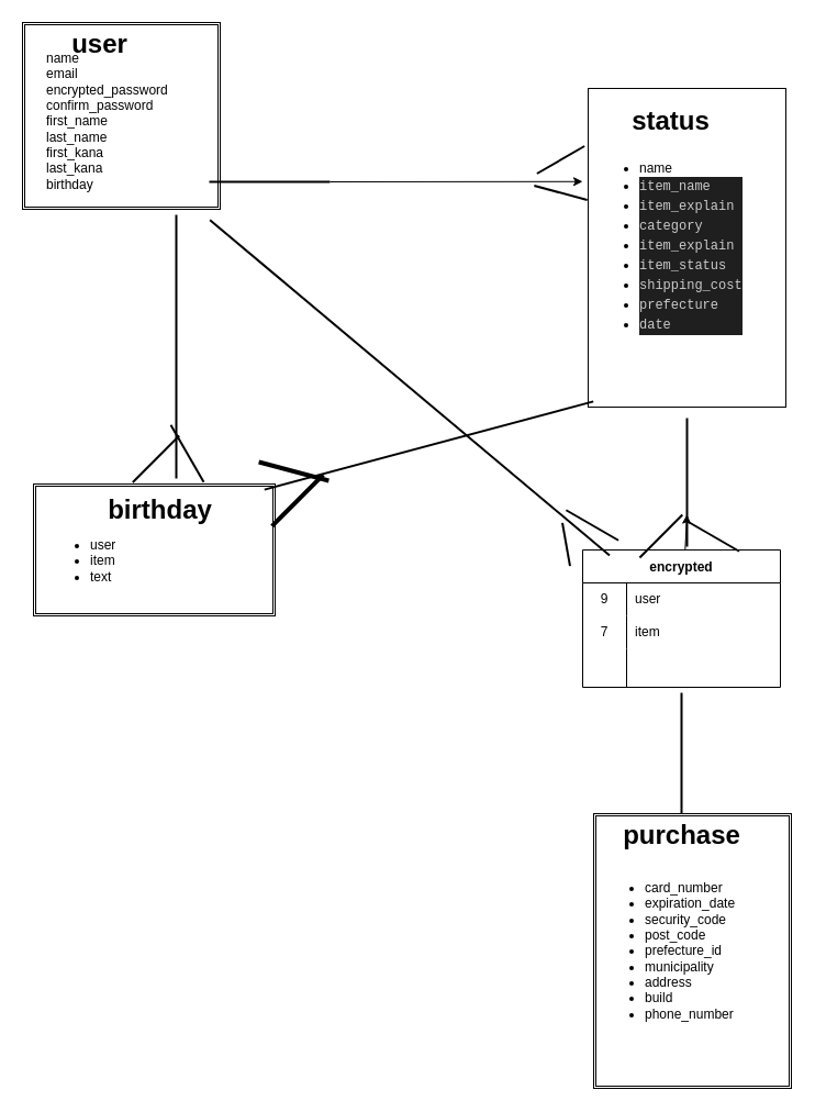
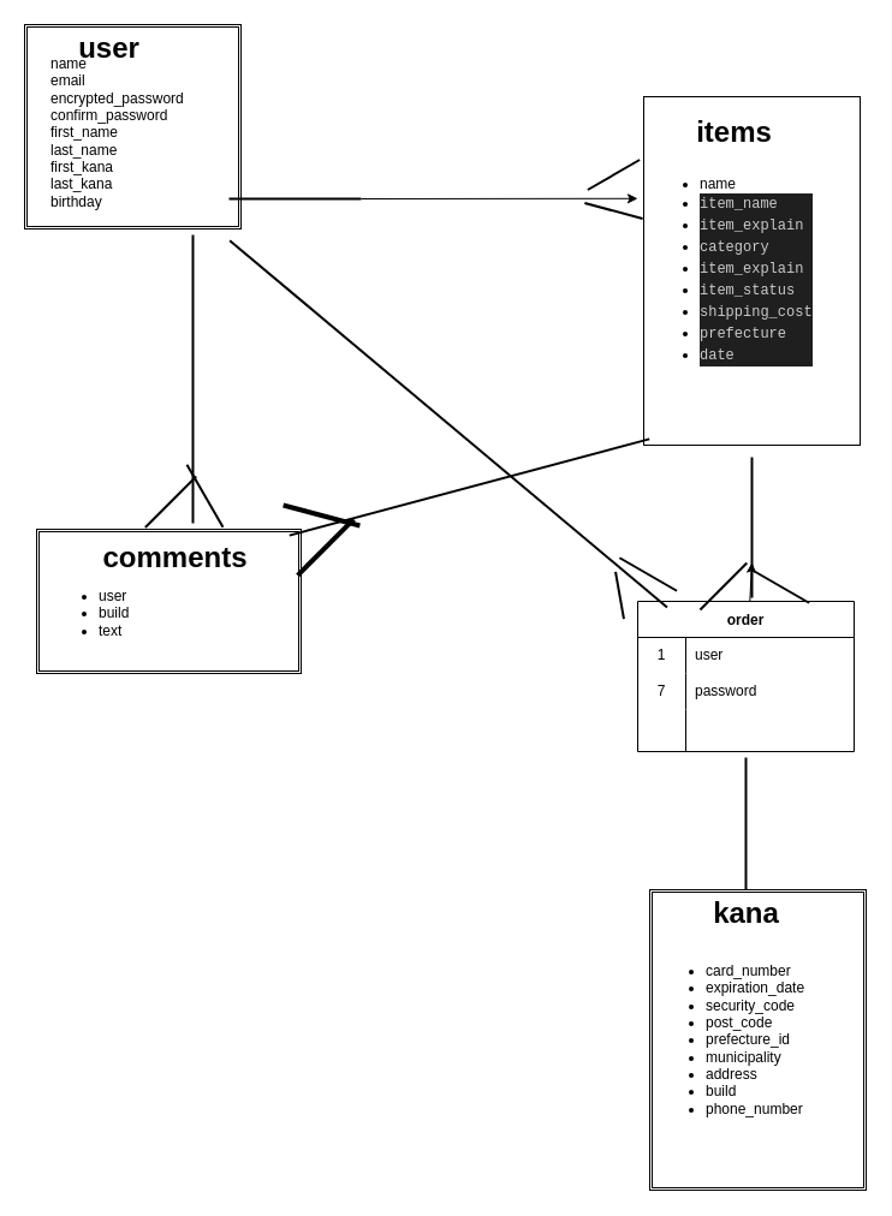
- <mxCell id="18" value="status" style="text;strokeColor=none;fillColor=none;html=1;fontSize=24;fontStyle=1;verticalAlign=middle;align=center;" vertex="1" parent="1"><mxGeometry x="560" y="90" width="100" height="40" as="geometry" /></mxCell>
+ <mxCell id="18" value="items" style="text;strokeColor=none;fillColor=none;html=1;fontSize=24;fontStyle=1;verticalAlign=middle;align=center;" vertex="1" parent="1"><mxGeometry x="560" y="90" width="100" height="40" as="geometry" /></mxCell>
- <mxCell id="37" value="birthday" style="text;strokeColor=none;fillColor=none;html=1;fontSize=24;fontStyle=1;verticalAlign=middle;align=center;" vertex="1" parent="1"><mxGeometry x="95" y="443.5" width="100" height="40" as="geometry" /></mxCell>
+ <mxCell id="37" value="comments" style="text;strokeColor=none;fillColor=none;html=1;fontSize=24;fontStyle=1;verticalAlign=middle;align=center;" vertex="1" parent="1"><mxGeometry x="95" y="443.5" width="100" height="40" as="geometry" /></mxCell>
- <mxCell id="36" value="&lt;ul&gt;&lt;li&gt;user&lt;/li&gt;&lt;li&gt;item&lt;/li&gt;&lt;li&gt;text&lt;/li&gt;&lt;/ul&gt;" style="text;strokeColor=none;fillColor=none;html=1;whiteSpace=wrap;verticalAlign=middle;overflow=hidden;" vertex="1" parent="1"><mxGeometry x="40" y="470" width="197.44" height="80" as="geometry" /></mxCell>
+ <mxCell id="36" value="&lt;ul&gt;&lt;li&gt;user&lt;/li&gt;&lt;li&gt;build&lt;/li&gt;&lt;li&gt;text&lt;/li&gt;&lt;/ul&gt;" style="text;strokeColor=none;fillColor=none;html=1;whiteSpace=wrap;verticalAlign=middle;overflow=hidden;" vertex="1" parent="1"><mxGeometry x="40" y="470" width="197.44" height="80" as="geometry" /></mxCell>
- <mxCell id="7" value="encrypted" style="shape=table;startSize=30;container=1;collapsible=0;childLayout=tableLayout;fixedRows=1;rowLines=0;fontStyle=1;" vertex="1" parent="1"><mxGeometry x="530" y="500" width="180" height="125" as="geometry" /></mxCell>
+ <mxCell id="7" value="order" style="shape=table;startSize=30;container=1;collapsible=0;childLayout=tableLayout;fixedRows=1;rowLines=0;fontStyle=1;" vertex="1" parent="1"><mxGeometry x="530" y="500" width="180" height="125" as="geometry" /></mxCell>
- <mxCell id="9" value="9" style="shape=partialRectangle;html=1;whiteSpace=wrap;connectable=0;fillColor=none;top=0;left=0;bottom=0;right=0;overflow=hidden;pointerEvents=1;" vertex="1" parent="8"><mxGeometry width="40" height="30" as="geometry"><mxRectangle width="40" height="30" as="alternateBounds" /></mxGeometry></mxCell>
+ <mxCell id="9" value="1" style="shape=partialRectangle;html=1;whiteSpace=wrap;connectable=0;fillColor=none;top=0;left=0;bottom=0;right=0;overflow=hidden;pointerEvents=1;" vertex="1" parent="8"><mxGeometry width="40" height="30" as="geometry"><mxRectangle width="40" height="30" as="alternateBounds" /></mxGeometry></mxCell>
- <mxCell id="13" value="item" style="shape=partialRectangle;html=1;whiteSpace=wrap;connectable=0;fillColor=none;top=0;left=0;bottom=0;right=0;align=left;spacingLeft=6;overflow=hidden;" vertex="1" parent="11"><mxGeometry x="40" width="140" height="30" as="geometry"><mxRectangle width="140" height="30" as="alternateBounds" /></mxGeometry></mxCell>
+ <mxCell id="13" value="password" style="shape=partialRectangle;html=1;whiteSpace=wrap;connectable=0;fillColor=none;top=0;left=0;bottom=0;right=0;align=left;spacingLeft=6;overflow=hidden;" vertex="1" parent="11"><mxGeometry x="40" width="140" height="30" as="geometry"><mxRectangle width="140" height="30" as="alternateBounds" /></mxGeometry></mxCell>
- <mxCell id="29" value="purchase" style="text;strokeColor=none;fillColor=none;html=1;fontSize=24;fontStyle=1;verticalAlign=middle;align=center;" vertex="1" parent="1"><mxGeometry x="570" y="740" width="100" height="40" as="geometry" /></mxCell>
+ <mxCell id="29" value="kana" style="text;strokeColor=none;fillColor=none;html=1;fontSize=24;fontStyle=1;verticalAlign=middle;align=center;" vertex="1" parent="1"><mxGeometry x="570" y="740" width="100" height="40" as="geometry" /></mxCell>
